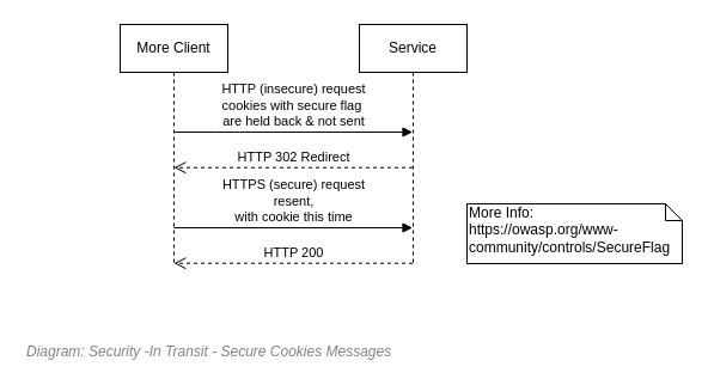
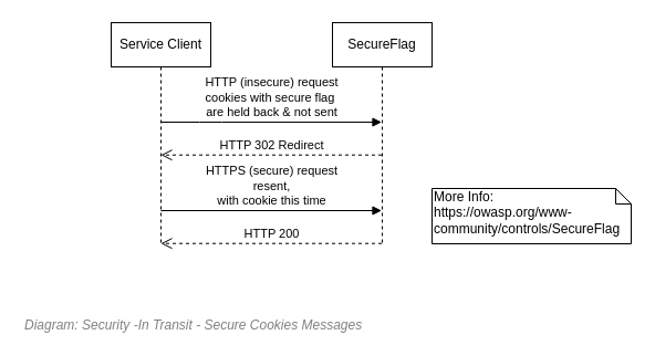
- <mxCell id="3" value="More Client" style="shape=umlLifeline;perimeter=lifelinePerimeter;whiteSpace=wrap;html=1;container=1;collapsible=0;recursiveResize=0;outlineConnect=0;" vertex="1" parent="1"><mxGeometry x="100" y="20" width="90" height="200" as="geometry" /></mxCell>
+ <mxCell id="3" value="Service Client" style="shape=umlLifeline;perimeter=lifelinePerimeter;whiteSpace=wrap;html=1;container=1;collapsible=0;recursiveResize=0;outlineConnect=0;" vertex="1" parent="1"><mxGeometry x="100" y="20" width="90" height="200" as="geometry" /></mxCell>
- <mxCell id="4" value="Service" style="shape=umlLifeline;perimeter=lifelinePerimeter;whiteSpace=wrap;html=1;container=1;collapsible=0;recursiveResize=0;outlineConnect=0;" vertex="1" parent="1"><mxGeometry x="300" y="20" width="90" height="200" as="geometry" /></mxCell>
+ <mxCell id="4" value="SecureFlag" style="shape=umlLifeline;perimeter=lifelinePerimeter;whiteSpace=wrap;html=1;container=1;collapsible=0;recursiveResize=0;outlineConnect=0;" vertex="1" parent="1"><mxGeometry x="300" y="20" width="90" height="200" as="geometry" /></mxCell>
